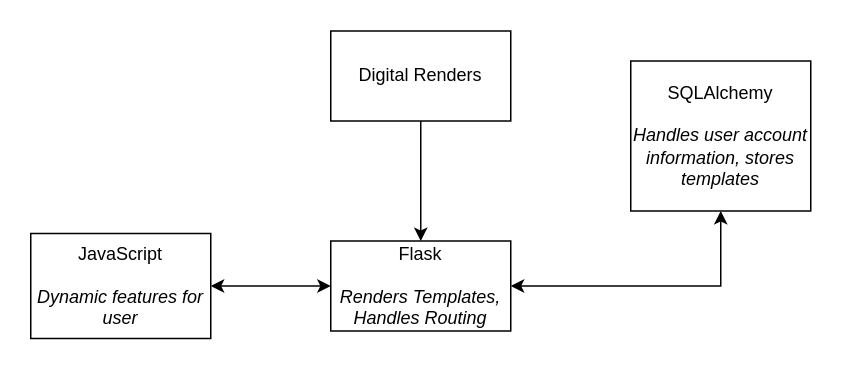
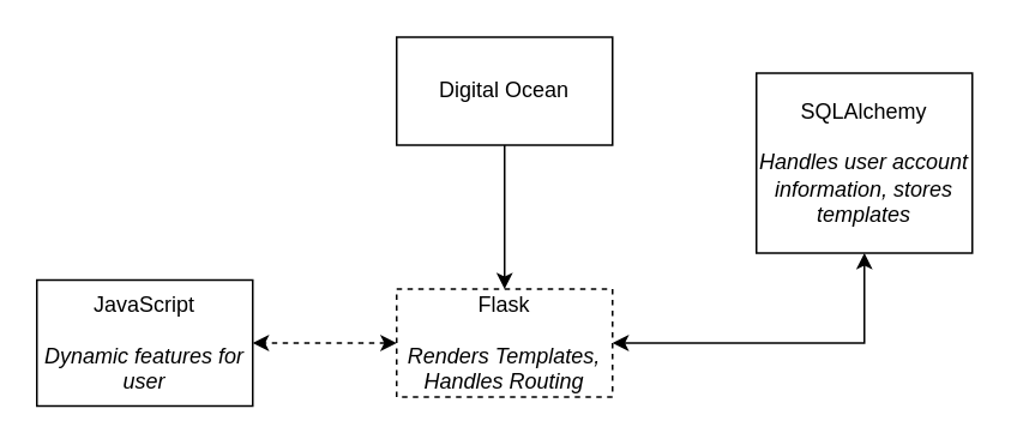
- <mxCell id="4" value="Digital Renders" style="rounded=0;whiteSpace=wrap;html=1;" vertex="1" parent="1"><mxGeometry x="220" y="20" width="120" height="60" as="geometry" /></mxCell>
+ <mxCell id="4" value="Digital Ocean" style="rounded=0;whiteSpace=wrap;html=1;" vertex="1" parent="1"><mxGeometry x="220" y="20" width="120" height="60" as="geometry" /></mxCell>
- <mxCell id="5" value="" style="edgeStyle=orthogonalEdgeStyle;rounded=0;orthogonalLoop=1;jettySize=auto;html=1;startArrow=classic;startFill=1;endArrow=classic;endFill=1;" edge="1" parent="1" source="6" target="7"><mxGeometry relative="1" as="geometry" /></mxCell>
+ <mxCell id="5" value="" style="edgeStyle=orthogonalEdgeStyle;rounded=0;orthogonalLoop=1;jettySize=auto;html=1;startArrow=classic;startFill=1;endArrow=classic;endFill=1;dashed=1;" edge="1" parent="1" source="6" target="7"><mxGeometry relative="1" as="geometry" /></mxCell>
- <mxCell id="6" value="Flask&lt;br&gt;&lt;i&gt;&lt;br&gt;Renders Templates, Handles Routing&lt;/i&gt;&lt;br&gt;" style="rounded=0;whiteSpace=wrap;html=1;" vertex="1" parent="1"><mxGeometry x="220" y="160" width="120" height="60" as="geometry" /></mxCell>
+ <mxCell id="6" value="Flask&lt;br&gt;&lt;i&gt;&lt;br&gt;Renders Templates, Handles Routing&lt;/i&gt;&lt;br&gt;" style="rounded=0;whiteSpace=wrap;html=1;dashed=1;" vertex="1" parent="1"><mxGeometry x="220" y="160" width="120" height="60" as="geometry" /></mxCell>
